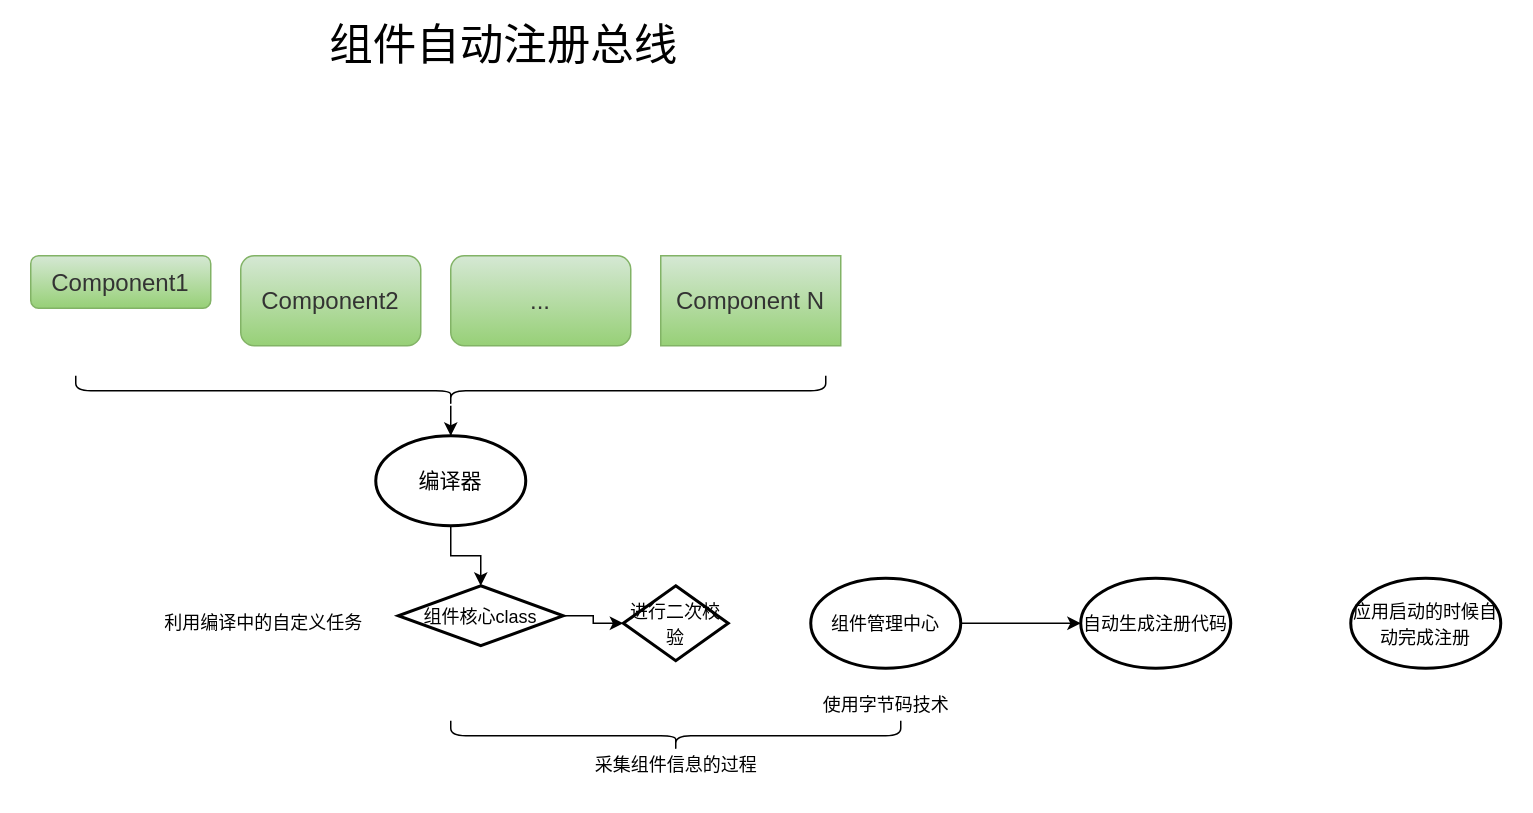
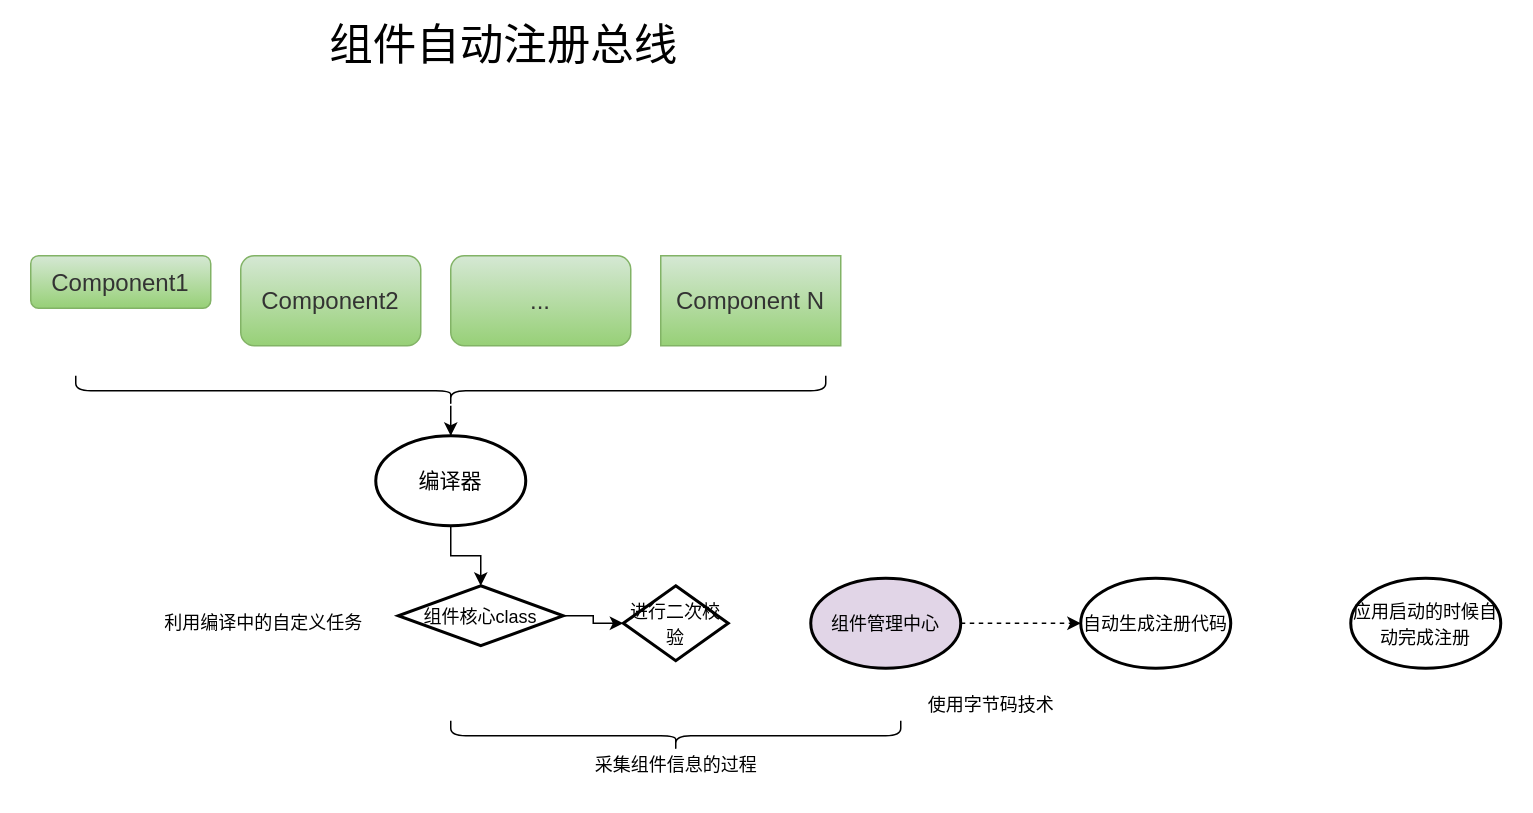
- <mxCell id="15" value="&lt;span style=&quot;font-size: 12px&quot;&gt;组件管理中心&lt;/span&gt;" style="ellipse;whiteSpace=wrap;html=1;fontSize=14;strokeWidth=2;labelBackgroundColor=none;" vertex="1" parent="1"><mxGeometry x="540" y="385" width="100" height="60" as="geometry" /></mxCell>
+ <mxCell id="15" value="&lt;span style=&quot;font-size: 12px&quot;&gt;组件管理中心&lt;/span&gt;" style="ellipse;whiteSpace=wrap;html=1;fontSize=14;strokeWidth=2;labelBackgroundColor=none;fillColor=#e1d5e7;" vertex="1" parent="1"><mxGeometry x="540" y="385" width="100" height="60" as="geometry" /></mxCell>
- <mxCell id="14" value="" style="edgeStyle=orthogonalEdgeStyle;rounded=0;orthogonalLoop=1;jettySize=auto;html=1;fontSize=12;" edge="1" parent="1" source="15" target="20"><mxGeometry relative="1" as="geometry" /></mxCell>
+ <mxCell id="14" value="" style="edgeStyle=orthogonalEdgeStyle;rounded=0;orthogonalLoop=1;jettySize=auto;html=1;fontSize=12;dashed=1;" edge="1" parent="1" source="15" target="20"><mxGeometry relative="1" as="geometry" /></mxCell>
- <mxCell id="16" value="使用字节码技术" style="text;html=1;align=center;verticalAlign=middle;resizable=0;points=[];autosize=1;strokeColor=none;fillColor=none;fontSize=12;" vertex="1" parent="1"><mxGeometry x="540" y="460" width="100" height="20" as="geometry" /></mxCell>
+ <mxCell id="16" value="使用字节码技术" style="text;html=1;align=center;verticalAlign=middle;resizable=0;points=[];autosize=1;strokeColor=none;fillColor=none;fontSize=12;" vertex="1" parent="1"><mxGeometry x="610" y="460" width="100" height="20" as="geometry" /></mxCell>
